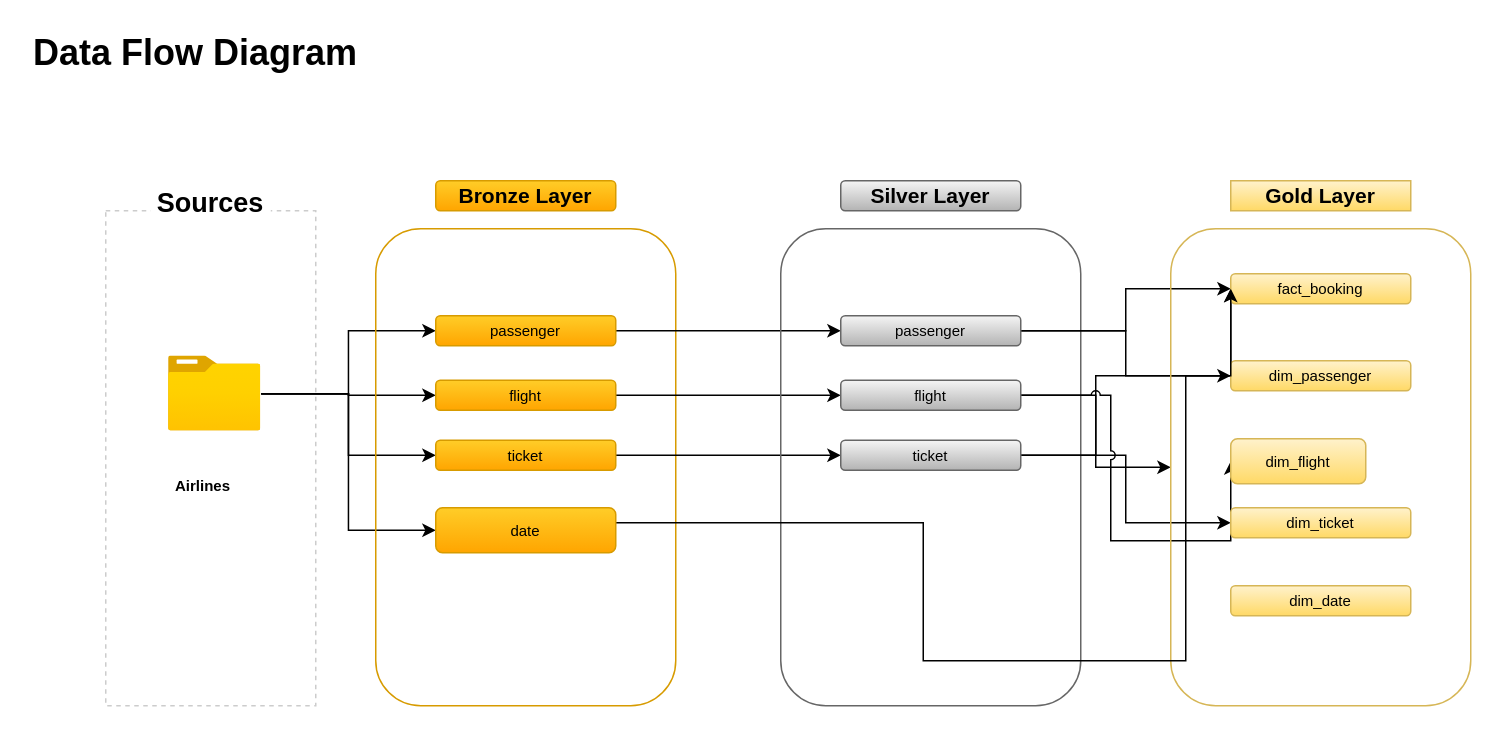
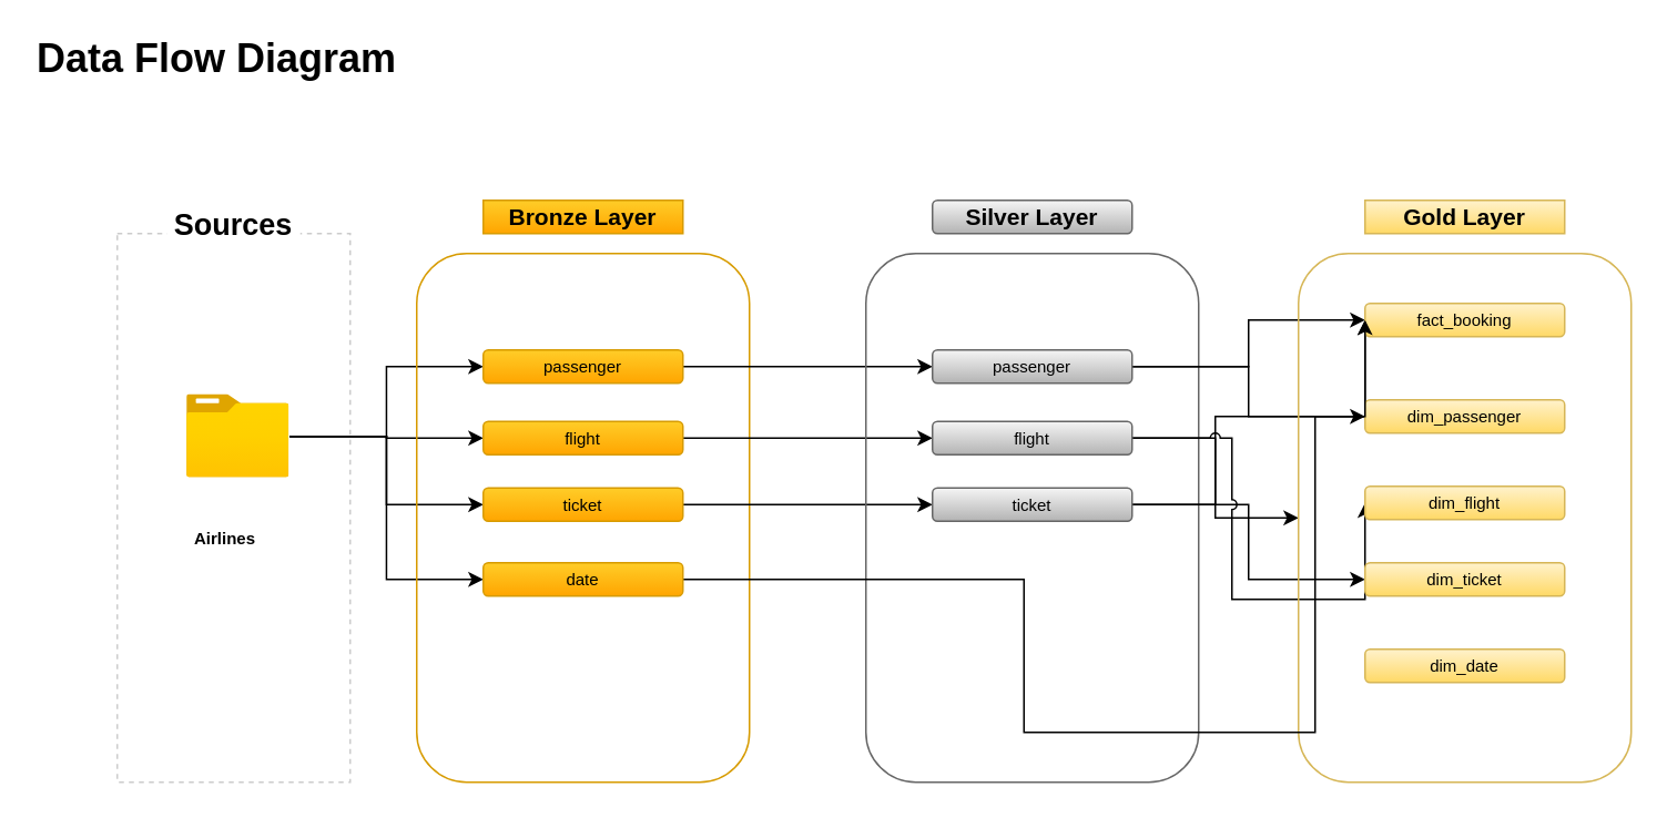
- <mxCell id="11" value="&lt;font style=&quot;font-size: 14px;&quot;&gt;Bronze Layer&lt;/font&gt;" style="rounded=1;whiteSpace=wrap;html=1;fillColor=#ffcd28;strokeColor=#d79b00;gradientColor=#ffa500;fontStyle=1" parent="1" vertex="1"><mxGeometry x="290" y="120" width="120" height="20" as="geometry" /></mxCell>
+ <mxCell id="11" value="&lt;font style=&quot;font-size: 14px;&quot;&gt;Bronze Layer&lt;/font&gt;" style="whiteSpace=wrap;html=1;fillColor=#ffcd28;strokeColor=#d79b00;gradientColor=#ffa500;fontStyle=1;rounded=0;" parent="1" vertex="1"><mxGeometry x="290" y="120" width="120" height="20" as="geometry" /></mxCell>
- <mxCell id="34" value="&lt;font&gt;dim_flight&lt;/font&gt;" style="rounded=1;whiteSpace=wrap;html=1;fillColor=#fff2cc;strokeColor=#d6b656;fontStyle=0;fontSize=10;gradientColor=#ffd966;" parent="1" vertex="1"><mxGeometry x="820" y="292" width="90" height="30" as="geometry" /></mxCell>
+ <mxCell id="34" value="&lt;font&gt;dim_flight&lt;/font&gt;" style="rounded=1;whiteSpace=wrap;html=1;fillColor=#fff2cc;strokeColor=#d6b656;fontStyle=0;fontSize=10;gradientColor=#ffd966;" parent="1" vertex="1"><mxGeometry x="820" y="292" width="120" height="20" as="geometry" /></mxCell>
- <mxCell id="36" value="&lt;font&gt;date&lt;/font&gt;" style="rounded=1;whiteSpace=wrap;html=1;fillColor=#ffcd28;strokeColor=#d79b00;fontStyle=0;fontSize=10;gradientColor=#ffa500;" parent="1" vertex="1"><mxGeometry x="290" y="338" width="120" height="30" as="geometry" /></mxCell>
+ <mxCell id="36" value="&lt;font&gt;date&lt;/font&gt;" style="rounded=1;whiteSpace=wrap;html=1;fillColor=#ffcd28;strokeColor=#d79b00;fontStyle=0;fontSize=10;gradientColor=#ffa500;" parent="1" vertex="1"><mxGeometry x="290" y="338" width="120" height="20" as="geometry" /></mxCell>
